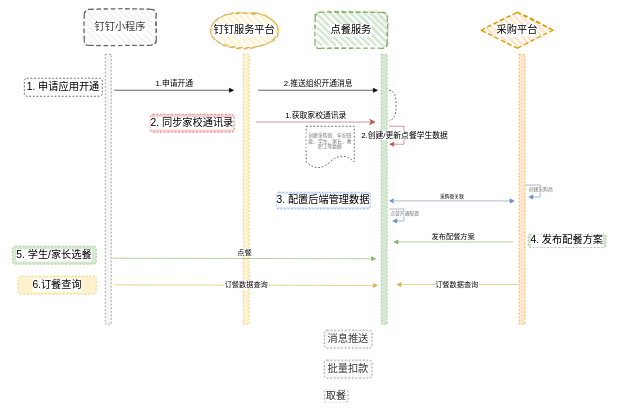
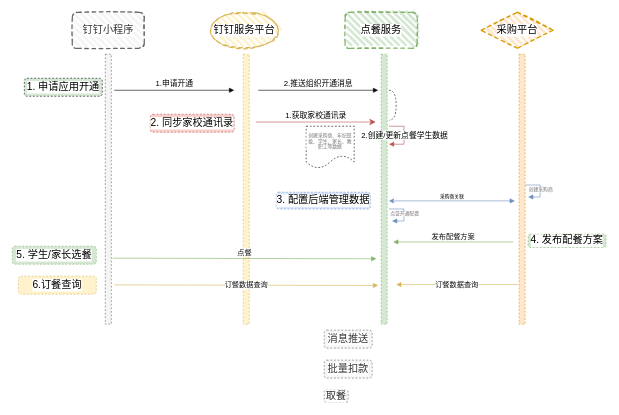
- <mxCell id="7" value="钉钉小程序" style="rounded=1;whiteSpace=wrap;html=1;strokeWidth=2;fillWeight=4;hachureGap=8;hachureAngle=45;fillColor=#f5f5f5;sketch=1;dashed=1;labelBackgroundColor=#ffffff;fontSize=17;strokeColor=#666666;fontColor=#333333;" vertex="1" parent="1"><mxGeometry x="140" y="15" width="120" height="60" as="geometry" /></mxCell>
+ <mxCell id="7" value="钉钉小程序" style="rounded=1;whiteSpace=wrap;html=1;strokeWidth=2;fillWeight=4;hachureGap=8;hachureAngle=45;fillColor=#f5f5f5;sketch=1;dashed=1;labelBackgroundColor=#ffffff;fontSize=17;strokeColor=#666666;fontColor=#333333;" vertex="1" parent="1"><mxGeometry x="120" y="20" width="120" height="60" as="geometry" /></mxCell>
- <mxCell id="9" value="点餐服务" style="rounded=1;whiteSpace=wrap;html=1;strokeWidth=2;fillWeight=4;hachureGap=8;hachureAngle=45;fillColor=#d5e8d4;sketch=1;dashed=1;labelBackgroundColor=#ffffff;fontSize=17;strokeColor=#82b366;" vertex="1" parent="1"><mxGeometry x="525" y="20" width="120" height="60" as="geometry" /></mxCell>
+ <mxCell id="9" value="点餐服务" style="rounded=1;whiteSpace=wrap;html=1;strokeWidth=2;fillWeight=4;hachureGap=8;hachureAngle=45;fillColor=#d5e8d4;sketch=1;dashed=1;labelBackgroundColor=#ffffff;fontSize=17;strokeColor=#82b366;" vertex="1" parent="1"><mxGeometry x="575" y="20" width="120" height="60" as="geometry" /></mxCell>
- <mxCell id="3" value="1. 申请应用开通" style="rounded=1;whiteSpace=wrap;html=1;dashed=1;labelBackgroundColor=#ffffff;fontSize=17;align=center;" vertex="1" parent="1"><mxGeometry x="40" y="130" width="130" height="30" as="geometry" /></mxCell>
+ <mxCell id="3" value="1. 申请应用开通" style="rounded=1;whiteSpace=wrap;html=1;dashed=1;labelBackgroundColor=#ffffff;fontSize=17;align=center;fillColor=#d5e8d4;" vertex="1" parent="1"><mxGeometry x="40" y="130" width="130" height="30" as="geometry" /></mxCell>
